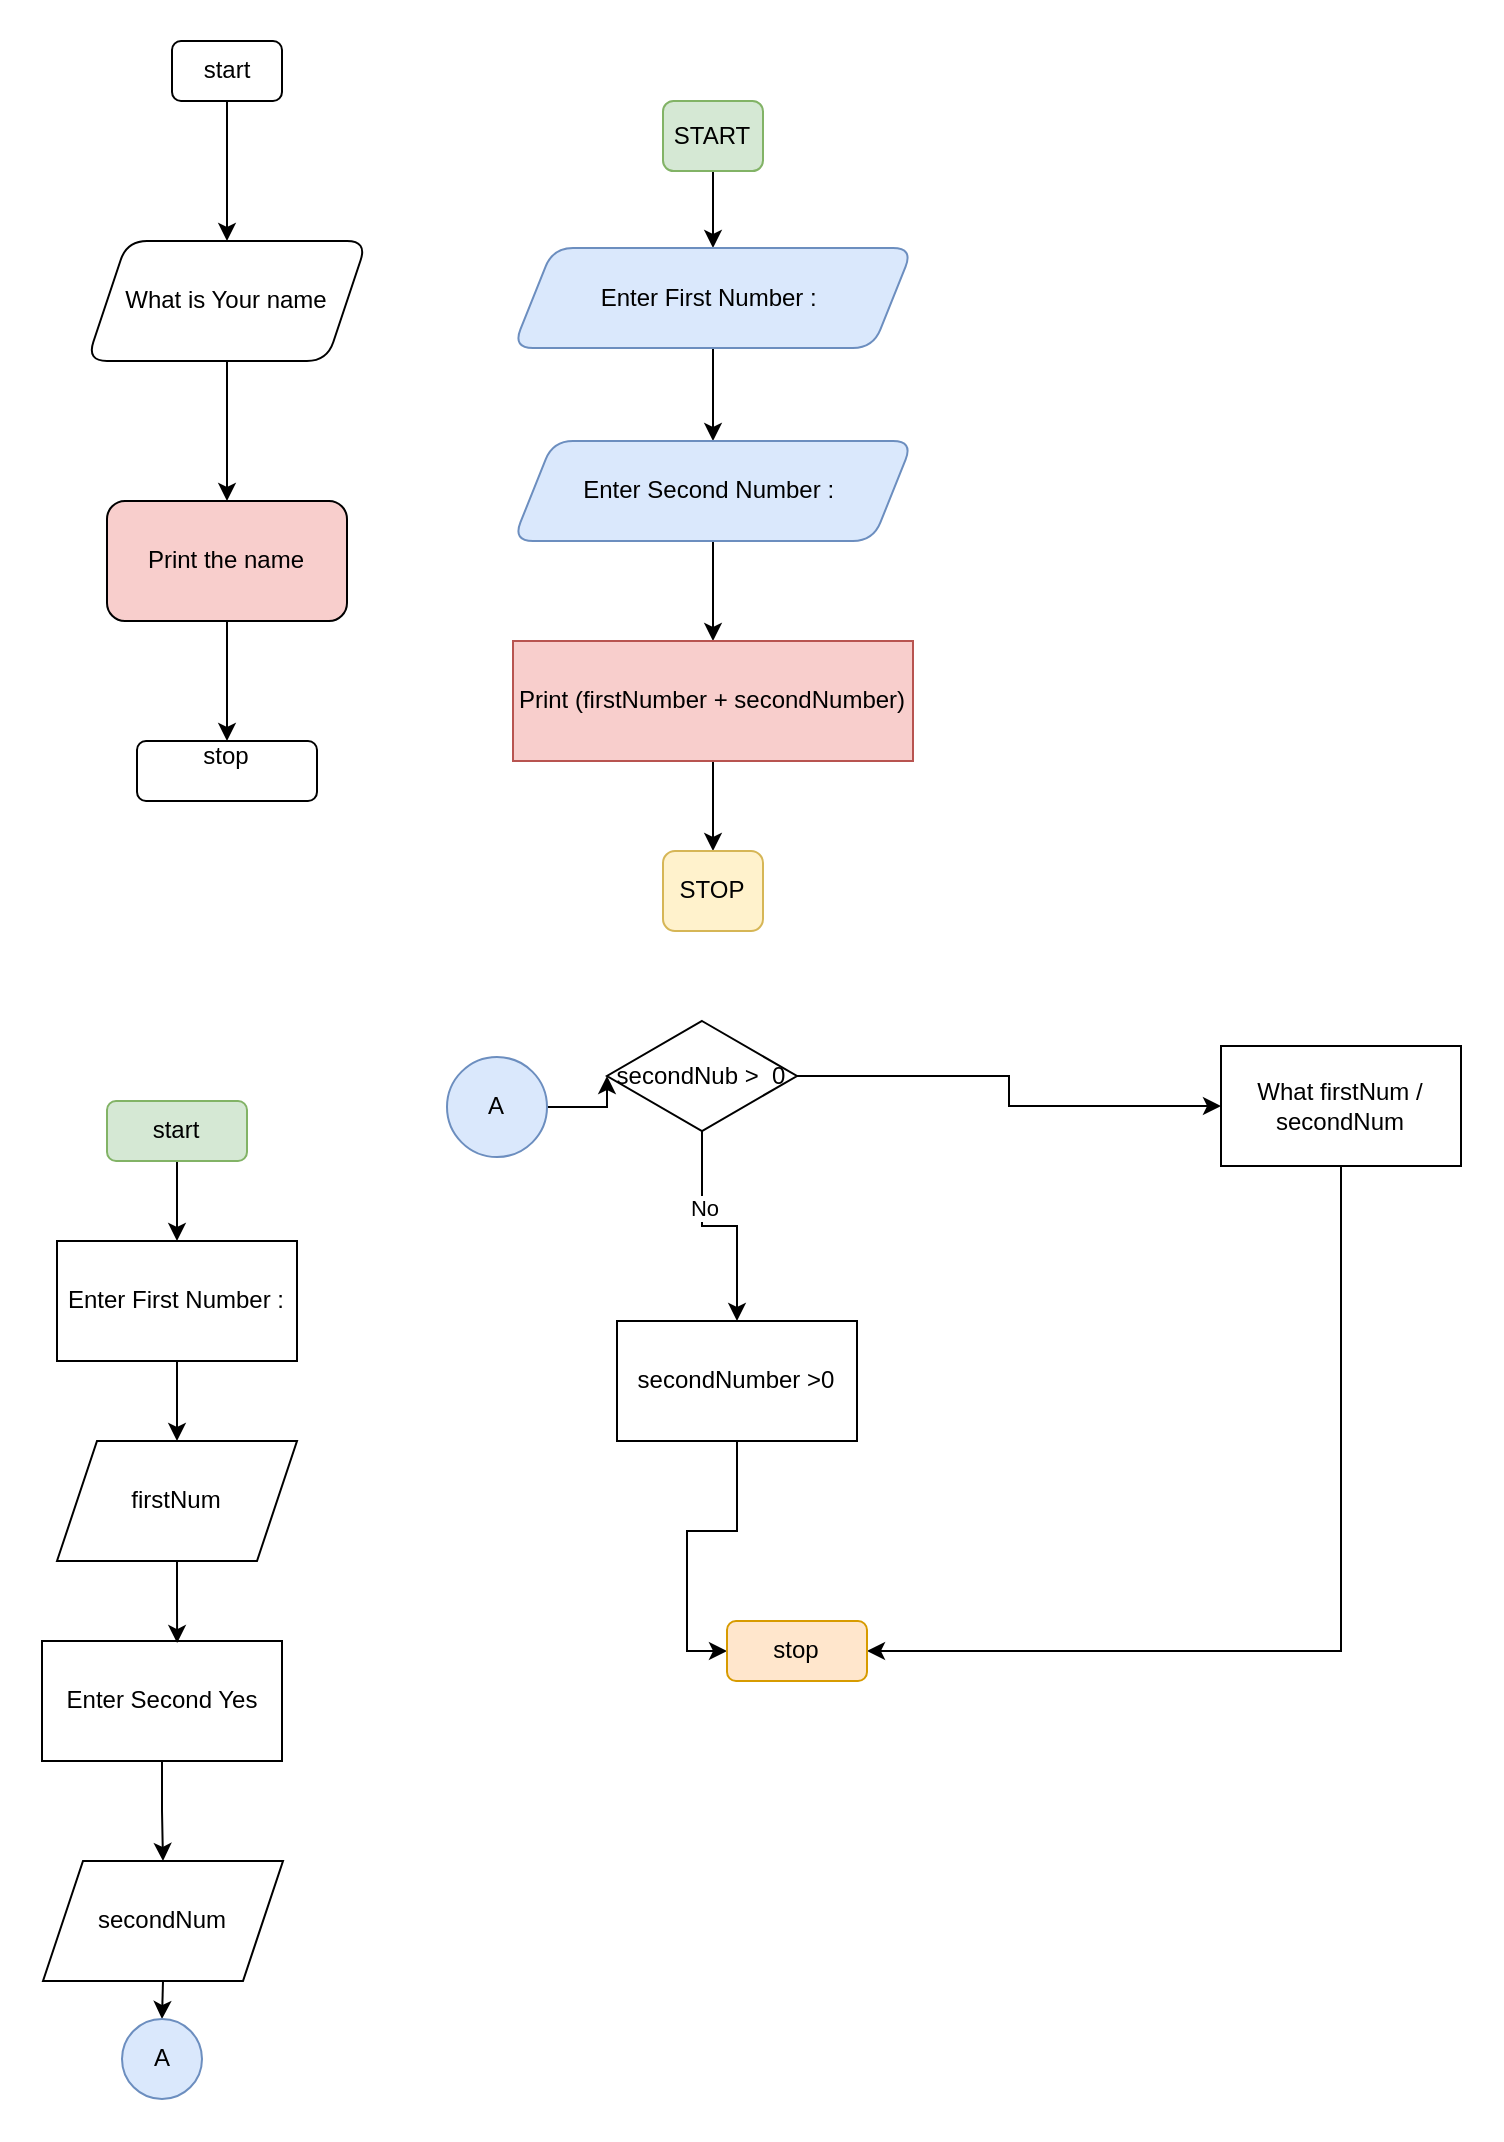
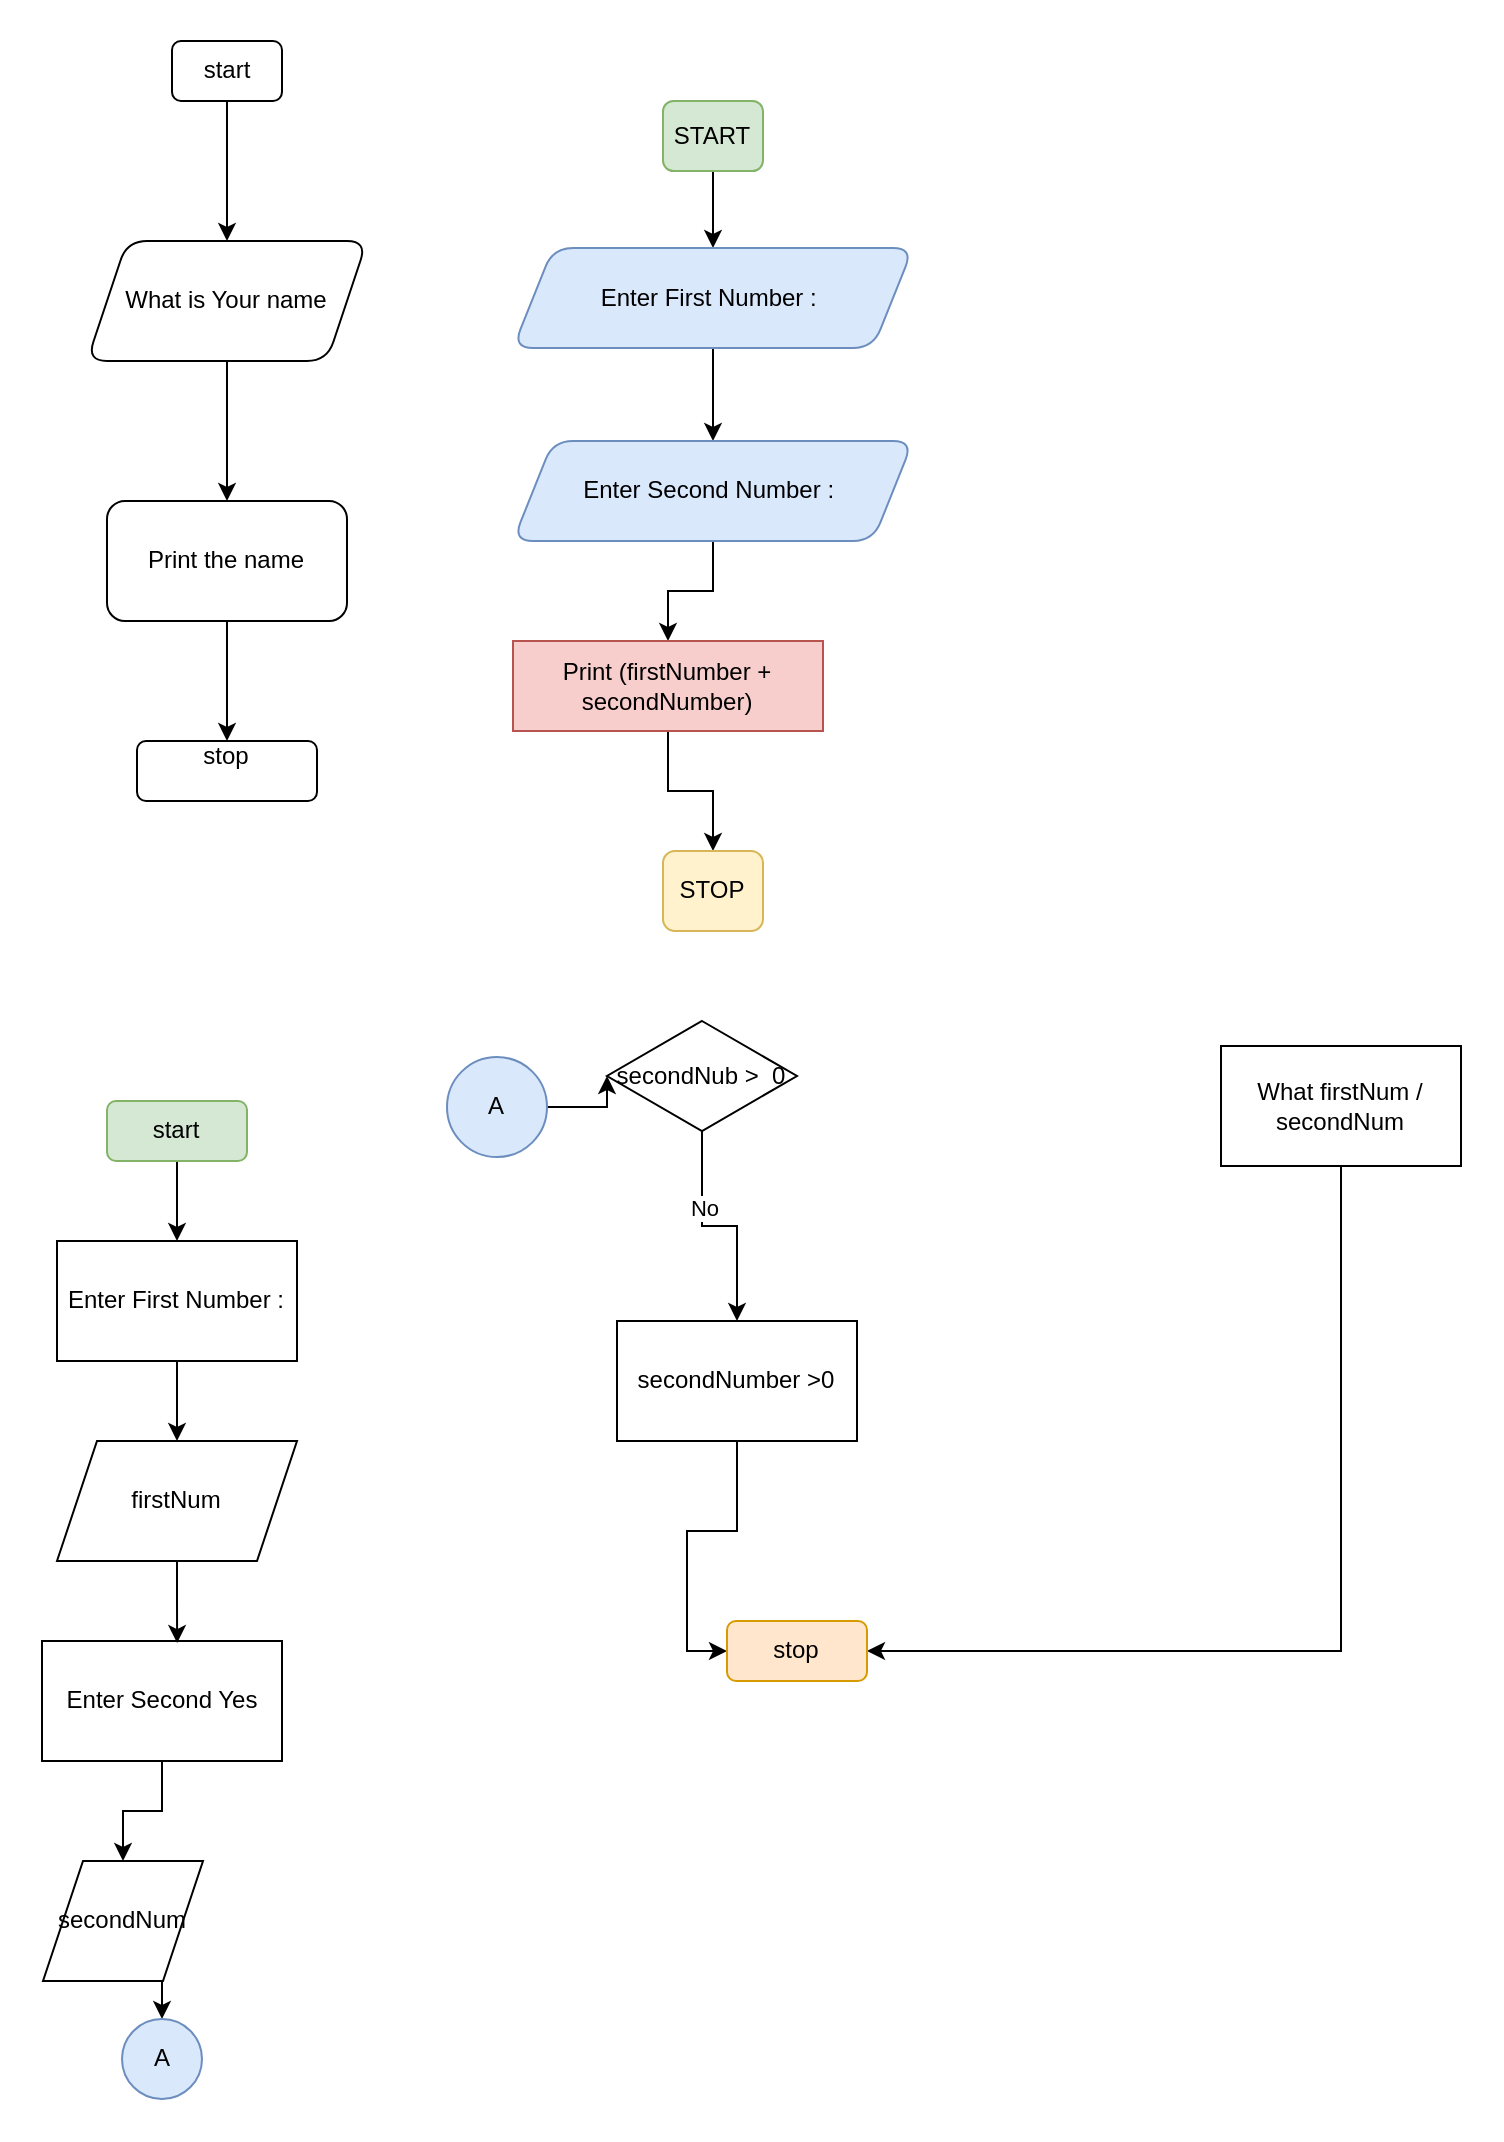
- <mxCell id="7" value="Print the name" style="rounded=1;whiteSpace=wrap;html=1;fillColor=#f8cecc;" vertex="1" parent="1"><mxGeometry x="53" y="250" width="120" height="60" as="geometry" /></mxCell>
+ <mxCell id="7" value="Print the name" style="rounded=1;whiteSpace=wrap;html=1;" vertex="1" parent="1"><mxGeometry x="53" y="250" width="120" height="60" as="geometry" /></mxCell>
- <mxCell id="16" value="Print (firstNumber + secondNumber)" style="rounded=0;whiteSpace=wrap;html=1;fillColor=#f8cecc;strokeColor=#b85450;" vertex="1" parent="1"><mxGeometry x="256" y="320" width="200" height="60" as="geometry" /></mxCell>
+ <mxCell id="16" value="Print (firstNumber + secondNumber)" style="rounded=0;whiteSpace=wrap;html=1;fillColor=#f8cecc;strokeColor=#b85450;" vertex="1" parent="1"><mxGeometry x="256" y="320" width="155" height="45" as="geometry" /></mxCell>
- <mxCell id="31" value="" style="edgeStyle=orthogonalEdgeStyle;rounded=0;orthogonalLoop=1;jettySize=auto;html=1;" edge="1" parent="1" source="34" target="36"><mxGeometry relative="1" as="geometry" /></mxCell>
- <mxCell id="27" value="secondNum" style="shape=parallelogram;perimeter=parallelogramPerimeter;whiteSpace=wrap;html=1;fixedSize=1;" vertex="1" parent="1"><mxGeometry x="21" y="930" width="120" height="60" as="geometry" /></mxCell>
+ <mxCell id="27" value="secondNum" style="shape=parallelogram;perimeter=parallelogramPerimeter;whiteSpace=wrap;html=1;fixedSize=1;" vertex="1" parent="1"><mxGeometry x="21" y="930" width="80" height="60" as="geometry" /></mxCell>
